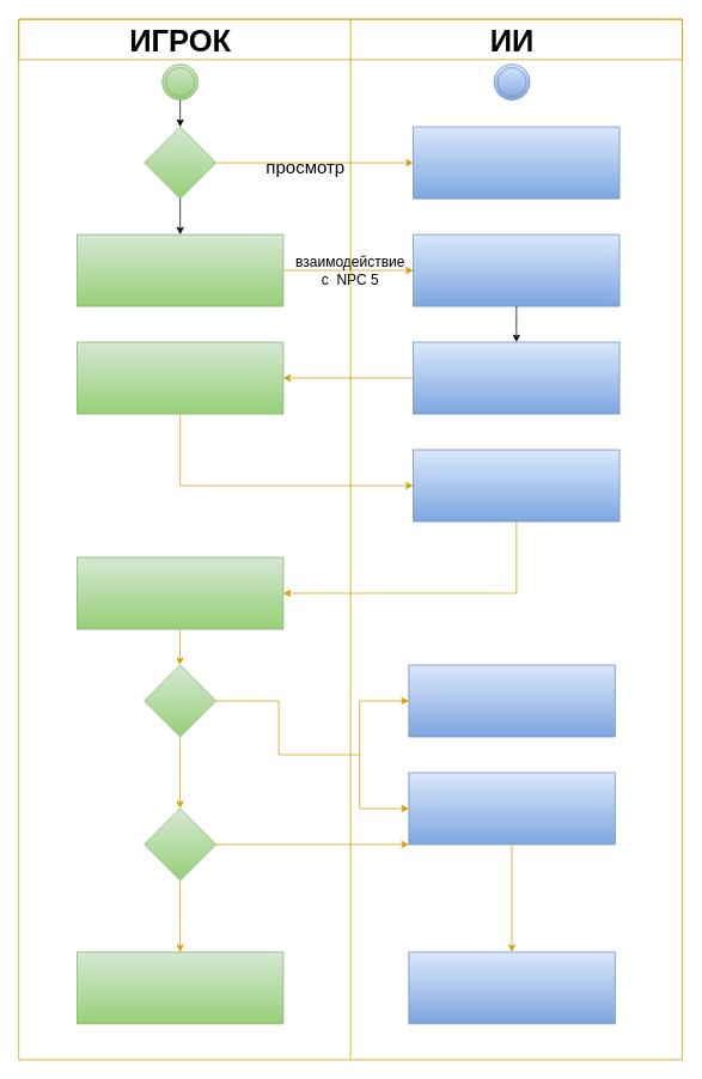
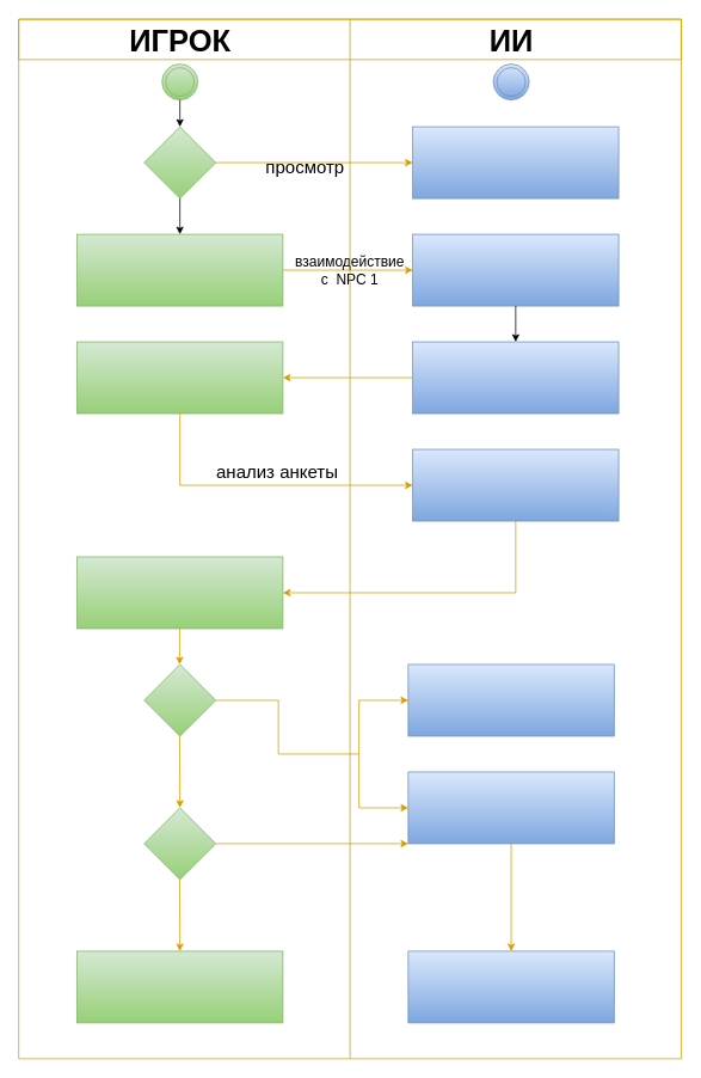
- <mxCell id="35" value="взаимодействие&lt;div style=&quot;font-size: 16px;&quot;&gt;с&amp;nbsp; NPC 5&lt;/div&gt;" style="text;html=1;align=center;verticalAlign=middle;whiteSpace=wrap;rounded=0;fontSize=16;" vertex="1" parent="2"><mxGeometry x="330" y="265" width="80" height="30" as="geometry" /></mxCell>
+ <mxCell id="35" value="взаимодействие&lt;div style=&quot;font-size: 16px;&quot;&gt;с&amp;nbsp; NPC 1&lt;/div&gt;" style="text;html=1;align=center;verticalAlign=middle;whiteSpace=wrap;rounded=0;fontSize=16;" vertex="1" parent="2"><mxGeometry x="330" y="265" width="80" height="30" as="geometry" /></mxCell>
+ <mxCell id="36" value="анализ анкеты" style="text;html=1;align=center;verticalAlign=middle;whiteSpace=wrap;rounded=0;fontSize=20;" vertex="1" parent="2"><mxGeometry x="204" y="490" width="170" height="30" as="geometry" /></mxCell>
